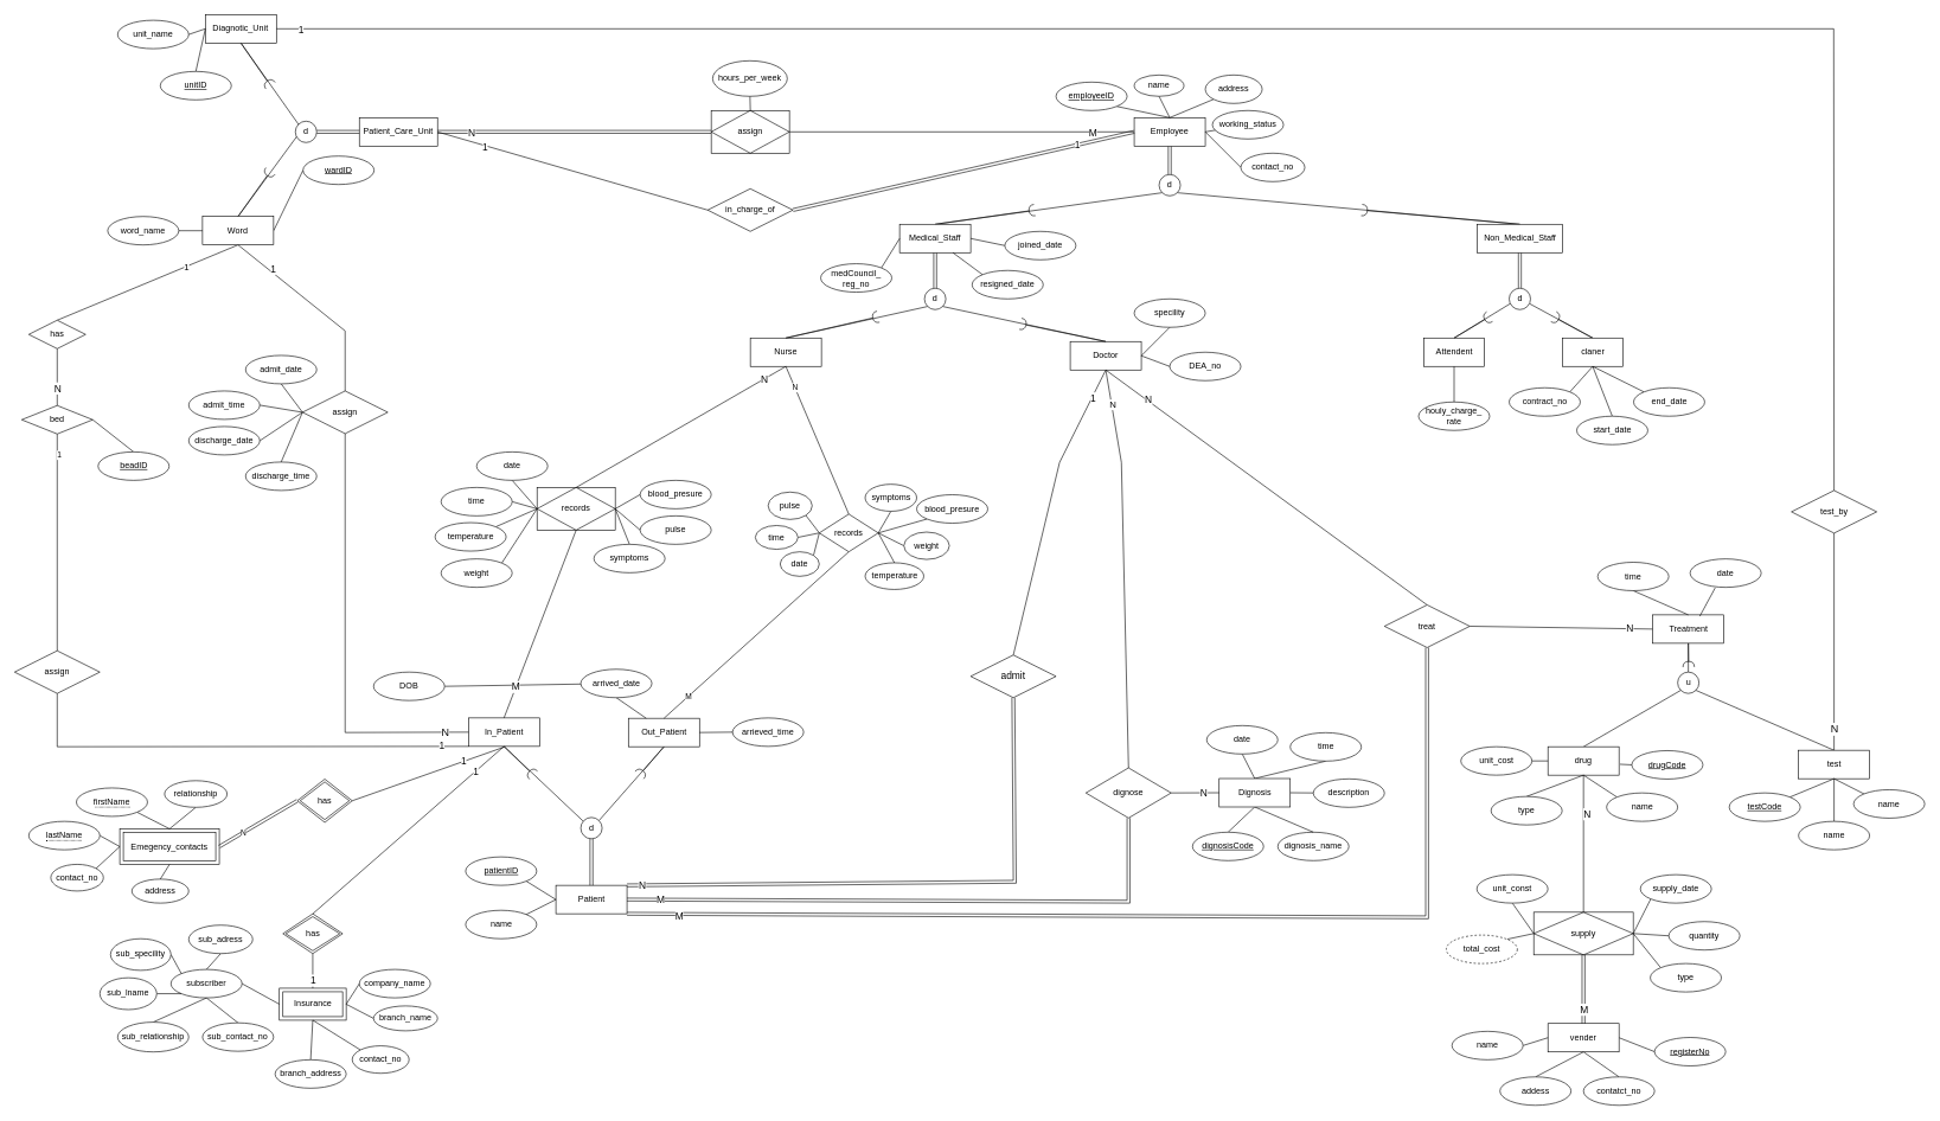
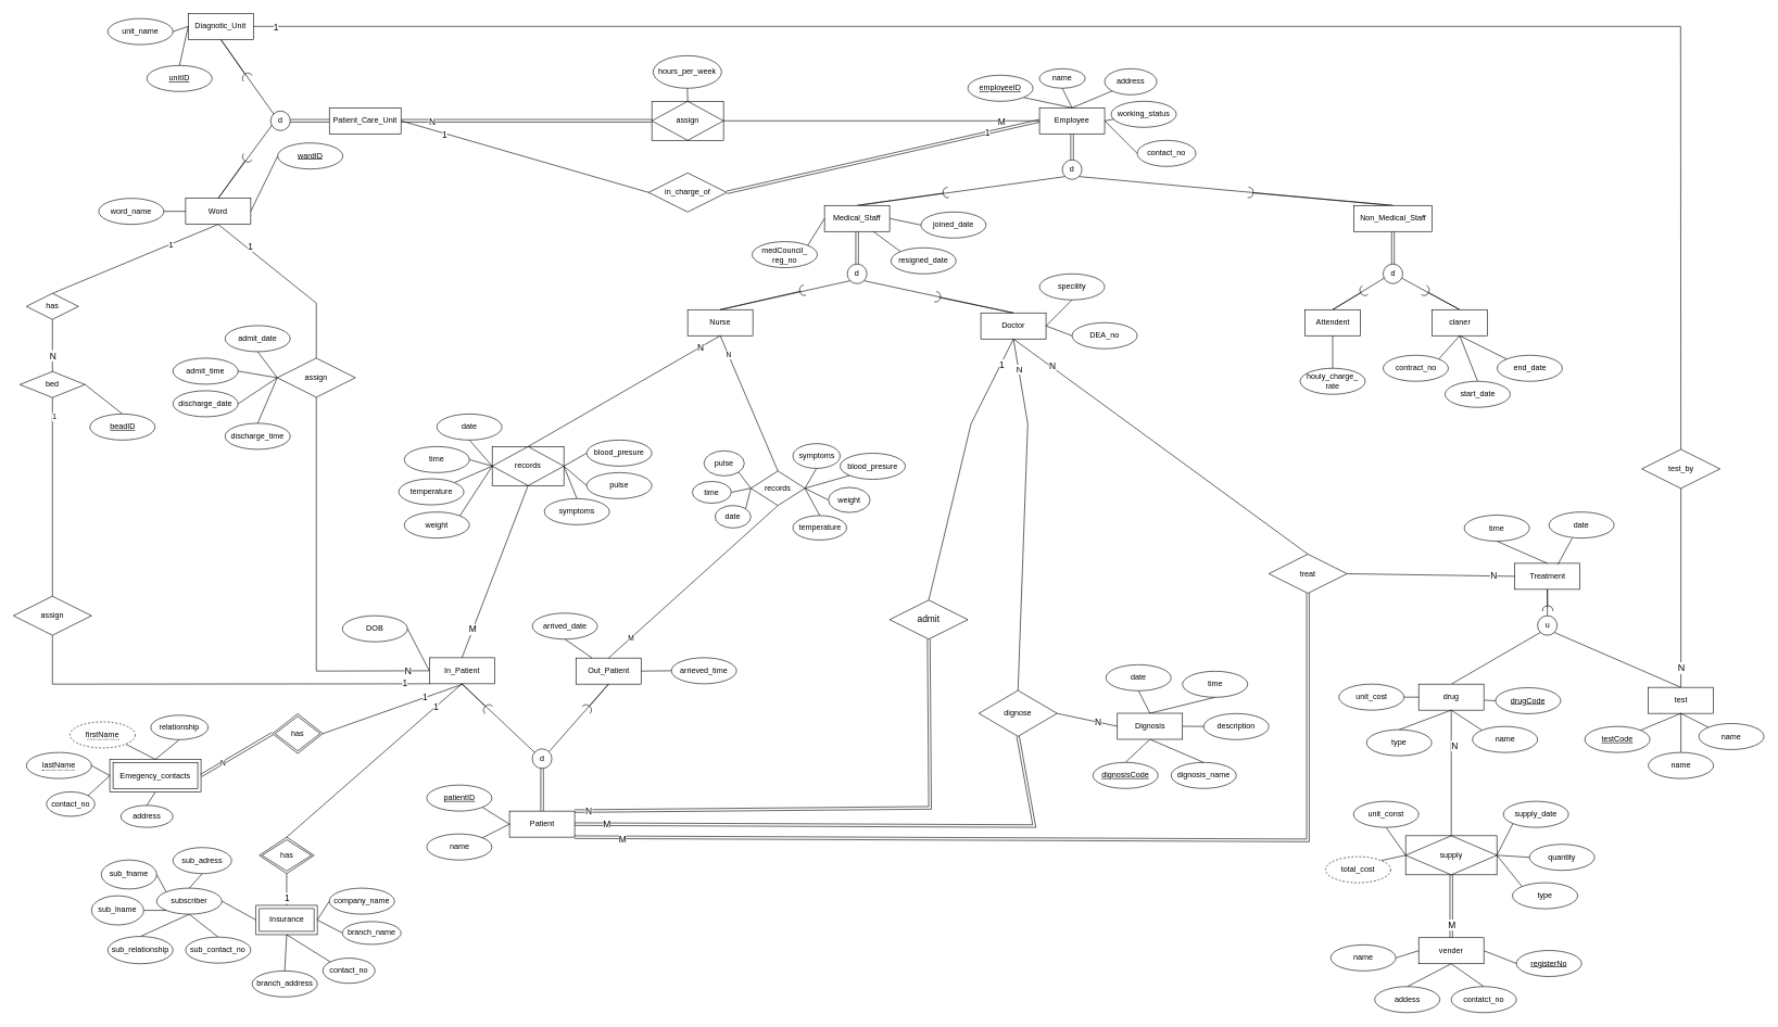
- <mxCell id="68" style="edgeStyle=none;rounded=0;orthogonalLoop=1;jettySize=auto;html=1;exitX=1;exitY=0.5;exitDx=0;exitDy=0;endArrow=none;endFill=0;" parent="1" source="69" target="278" edge="1"><mxGeometry relative="1" as="geometry" /></mxCell>
+ <mxCell id="68" style="edgeStyle=none;rounded=0;orthogonalLoop=1;jettySize=auto;html=1;exitX=1;exitY=0.5;exitDx=0;exitDy=0;entryX=0;entryY=0.5;entryDx=0;entryDy=0;endArrow=none;endFill=0;" parent="1" source="69" target="61" edge="1"><mxGeometry relative="1" as="geometry" /></mxCell>
- <mxCell id="193" value="dignose" style="shape=rhombus;perimeter=rhombusPerimeter;whiteSpace=wrap;html=1;align=center;" parent="1" vertex="1"><mxGeometry x="1527" y="1079.75" width="120" height="70.5" as="geometry" /></mxCell>
+ <mxCell id="193" value="dignose" style="shape=rhombus;perimeter=rhombusPerimeter;whiteSpace=wrap;html=1;align=center;" parent="1" vertex="1"><mxGeometry x="1502" y="1059.75" width="120" height="70.5" as="geometry" /></mxCell>
- <mxCell id="289" value="&lt;span style=&quot;border-bottom: 1px dotted&quot;&gt;firstName&lt;/span&gt;" style="ellipse;whiteSpace=wrap;html=1;align=center;" parent="1" vertex="1"><mxGeometry x="107" y="1108" width="100" height="40" as="geometry" /></mxCell>
+ <mxCell id="289" value="&lt;span style=&quot;border-bottom: 1px dotted&quot;&gt;firstName&lt;/span&gt;" style="ellipse;whiteSpace=wrap;html=1;align=center;dashed=1;" parent="1" vertex="1"><mxGeometry x="107" y="1108" width="100" height="40" as="geometry" /></mxCell>
- <mxCell id="116" value="sub_specility" style="ellipse;whiteSpace=wrap;html=1;align=center;" parent="1" vertex="1"><mxGeometry x="155" y="1320.11" width="85" height="44.5" as="geometry" /></mxCell>
+ <mxCell id="116" value="sub_fname" style="ellipse;whiteSpace=wrap;html=1;align=center;" parent="1" vertex="1"><mxGeometry x="155" y="1320.11" width="85" height="44.5" as="geometry" /></mxCell>
